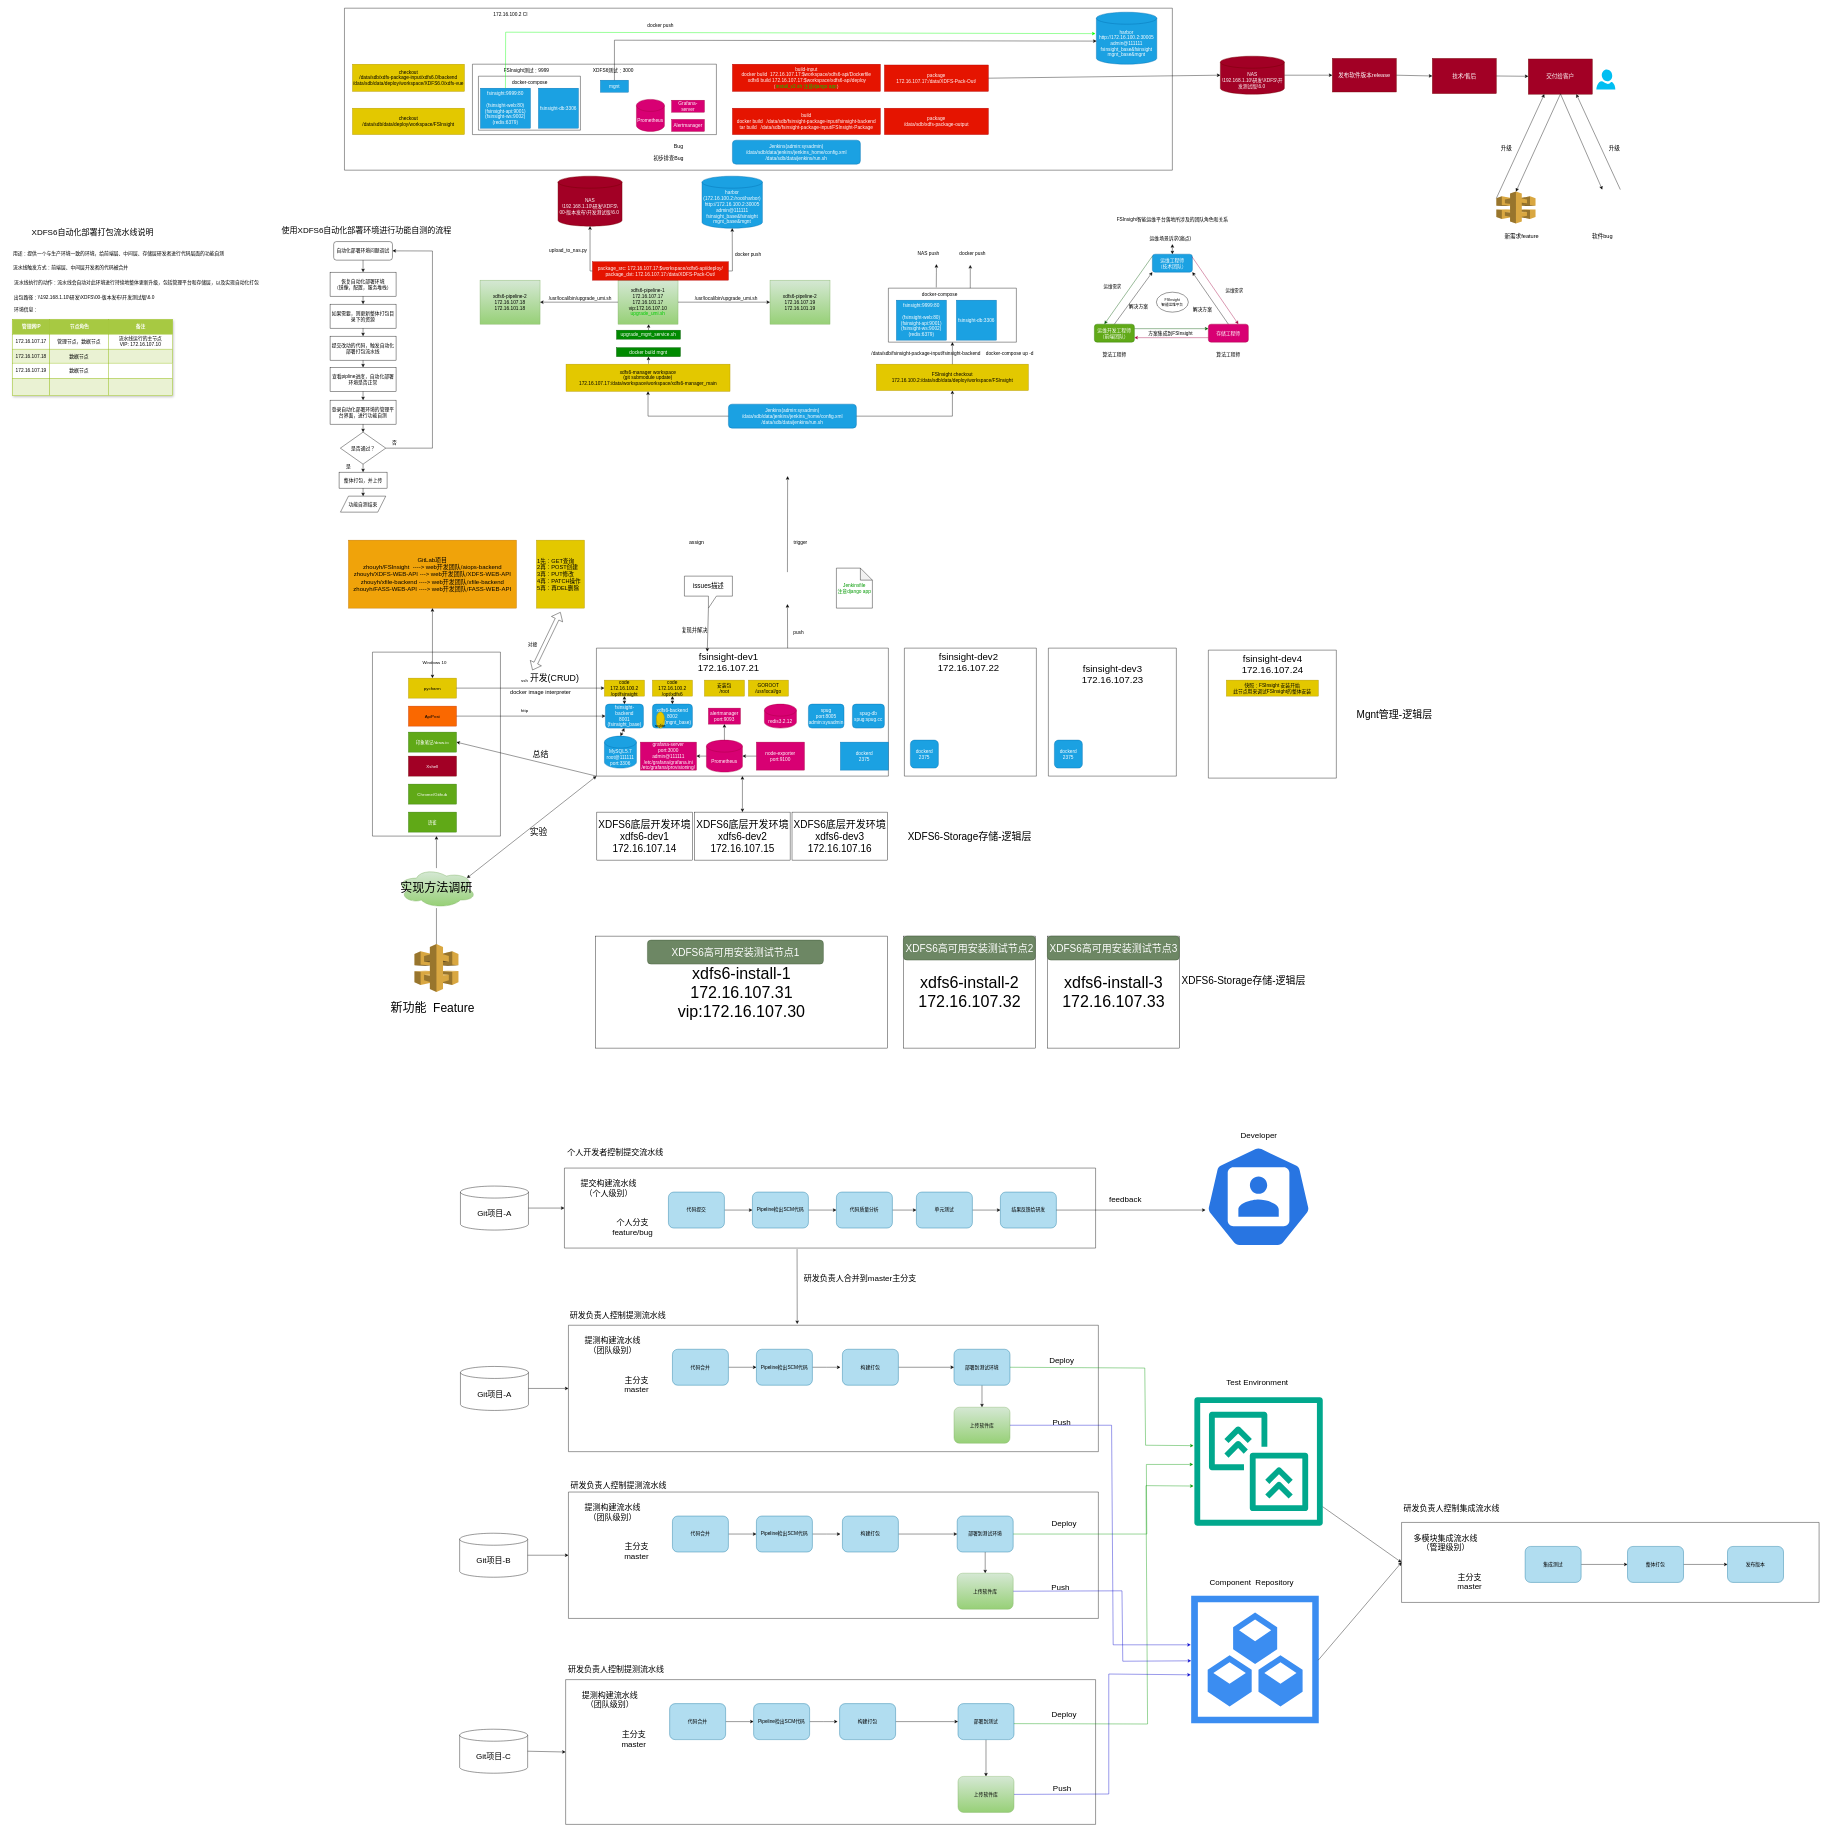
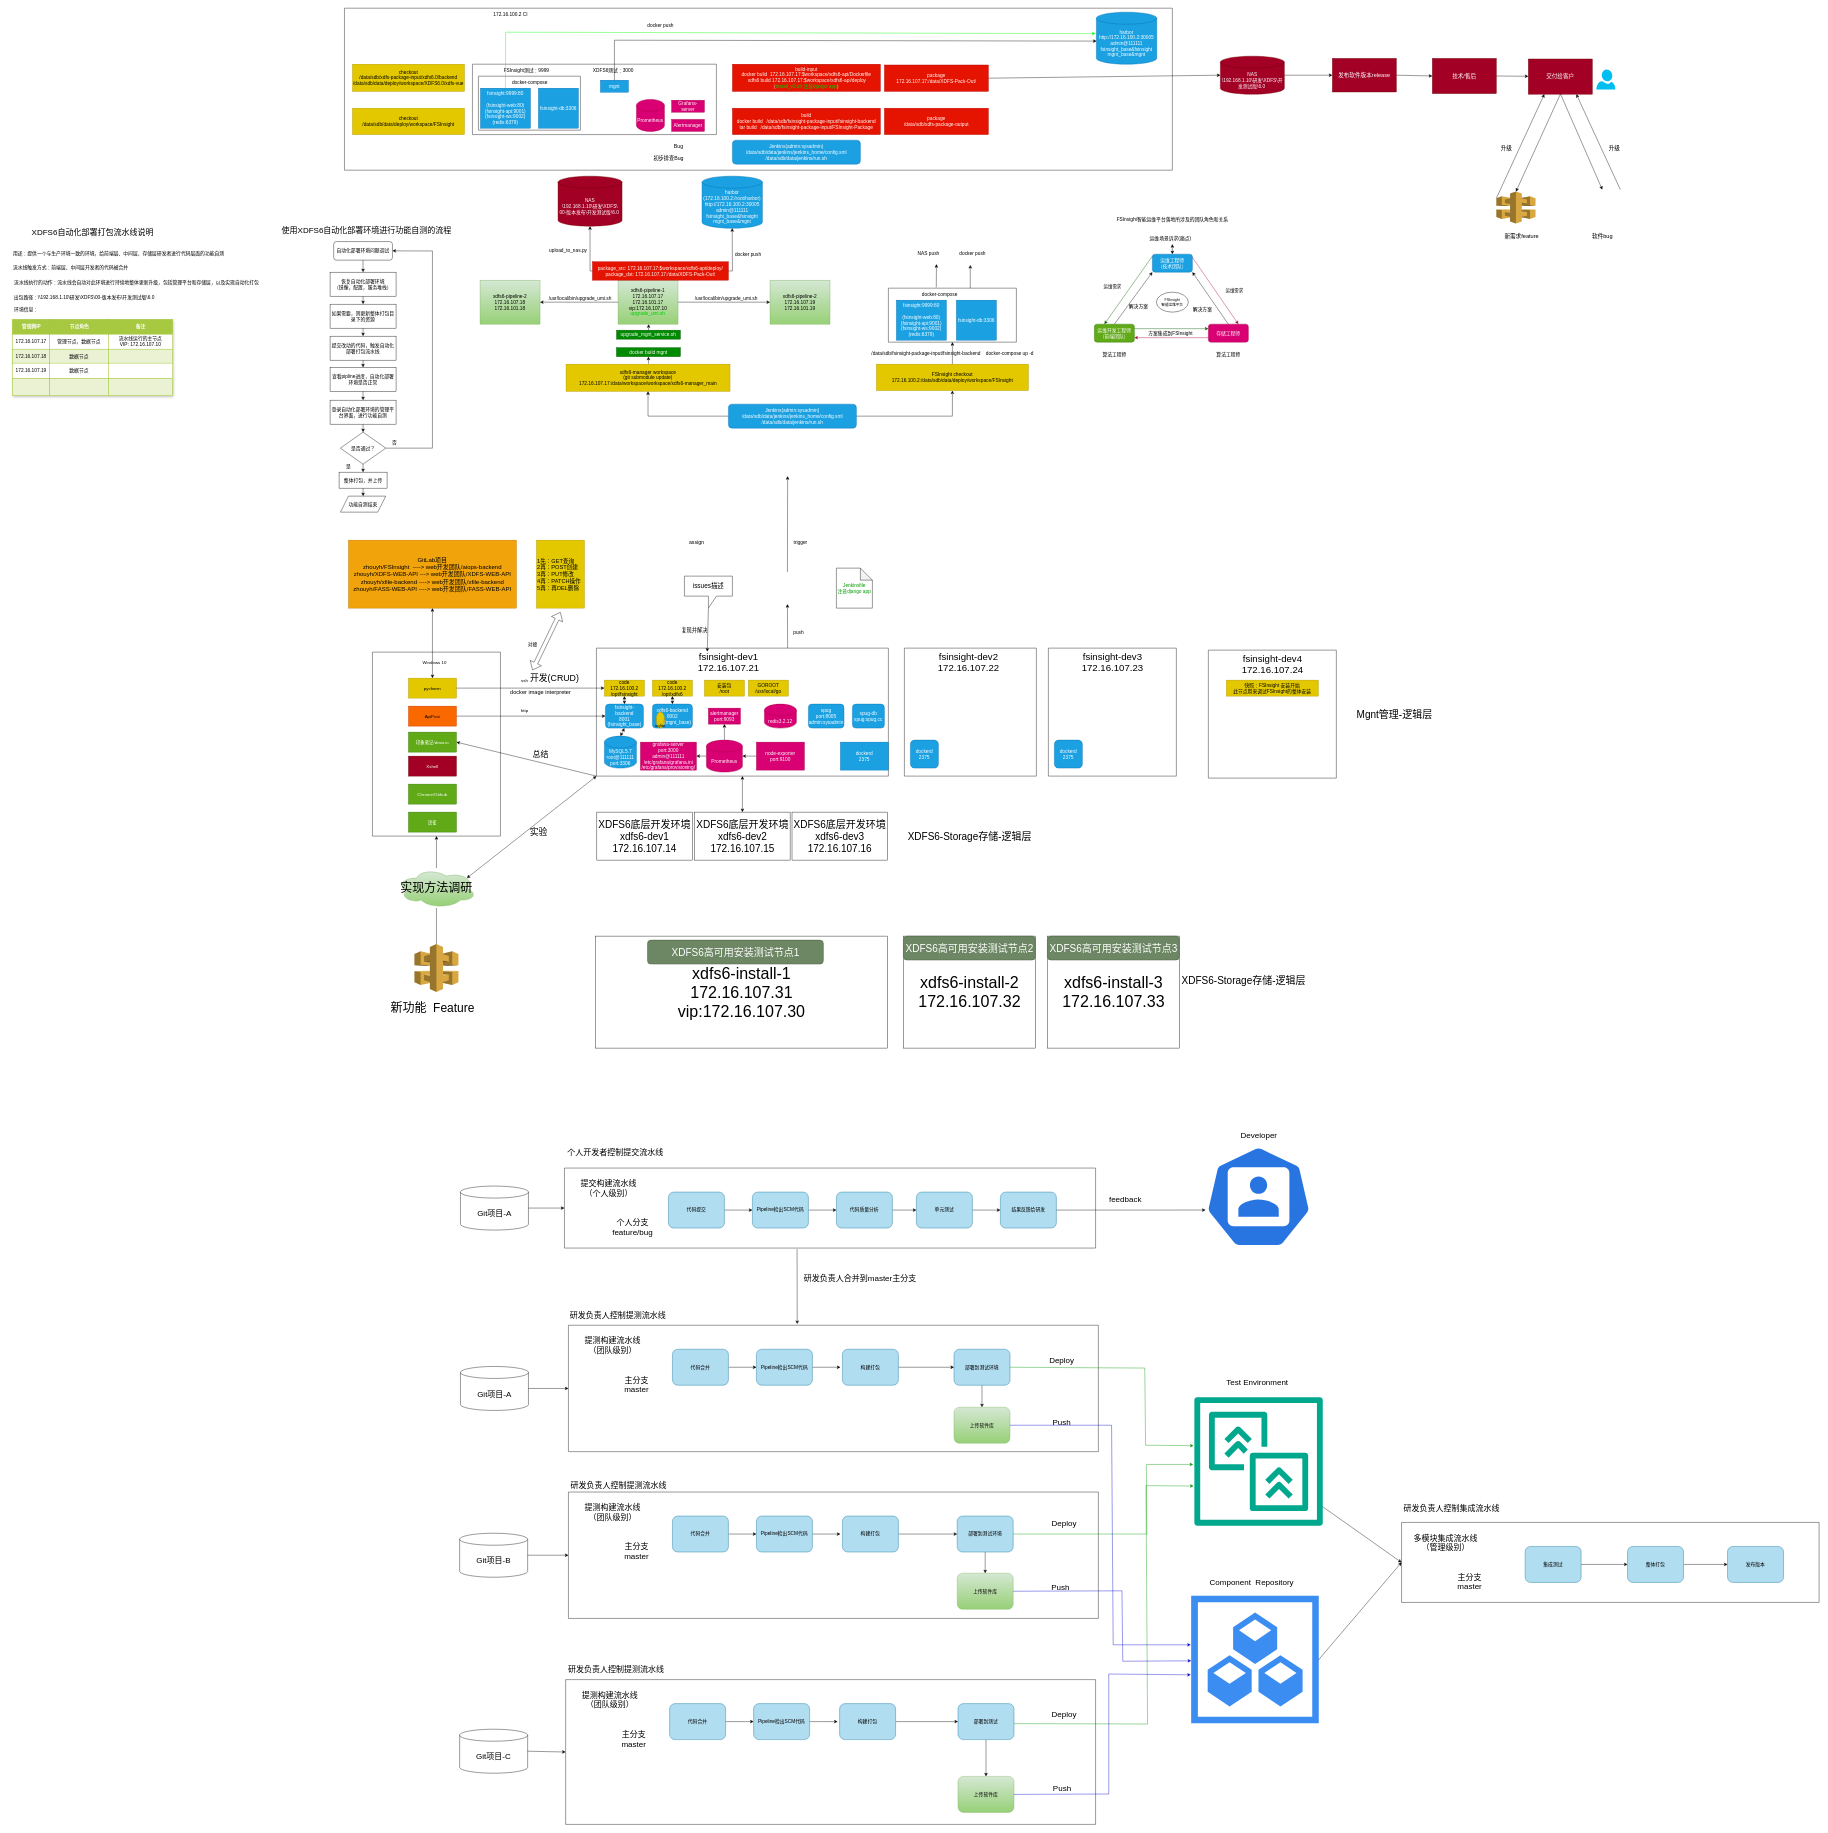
- <mxCell id="30" value="fsinsight-dev3&lt;br&gt;172.16.107.23" style="text;html=1;align=center;verticalAlign=middle;resizable=0;points=[];autosize=1;strokeColor=none;fillColor=none;fontSize=24;" parent="29" vertex="1"><mxGeometry x="70" y="30" width="180" height="70" as="geometry" /></mxCell>
+ <mxCell id="30" value="fsinsight-dev3&lt;br&gt;172.16.107.23" style="text;html=1;align=center;verticalAlign=middle;resizable=0;points=[];autosize=1;strokeColor=none;fillColor=none;fontSize=24;" parent="29" vertex="1"><mxGeometry x="70" width="180" height="70" as="geometry" /></mxCell>
